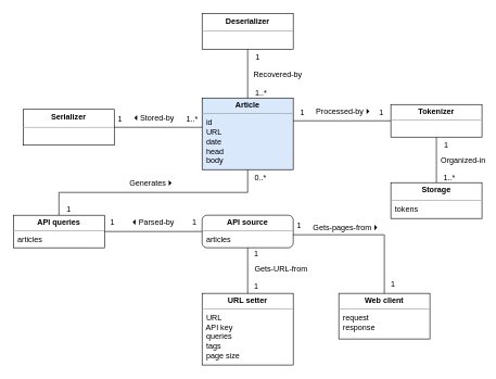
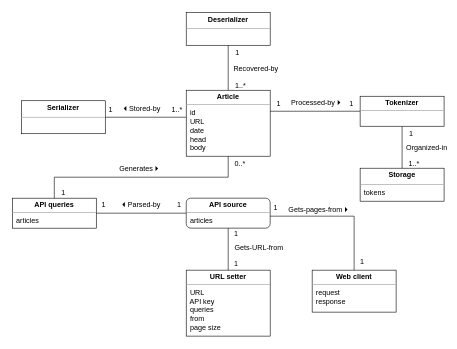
- <mxCell id="2" value="&lt;p style=&quot;margin: 4px 0px 0px; text-align: center; line-height: 120%;&quot;&gt;&lt;b&gt;Article&lt;/b&gt;&lt;/p&gt;&lt;hr size=&quot;1&quot;&gt;&amp;nbsp; id&lt;br&gt;&amp;nbsp; URL&lt;br&gt;&amp;nbsp; date&lt;br&gt;&amp;nbsp; head&lt;br&gt;&amp;nbsp; body" style="verticalAlign=top;align=left;overflow=fill;fontSize=12;fontFamily=Helvetica;html=1;whiteSpace=wrap;fillColor=#dae8fc;" parent="1" vertex="1"><mxGeometry x="310" y="150" width="140" height="110" as="geometry" /></mxCell>
+ <mxCell id="2" value="&lt;p style=&quot;margin: 4px 0px 0px; text-align: center; line-height: 120%;&quot;&gt;&lt;b&gt;Article&lt;/b&gt;&lt;/p&gt;&lt;hr size=&quot;1&quot;&gt;&amp;nbsp; id&lt;br&gt;&amp;nbsp; URL&lt;br&gt;&amp;nbsp; date&lt;br&gt;&amp;nbsp; head&lt;br&gt;&amp;nbsp; body" style="verticalAlign=top;align=left;overflow=fill;fontSize=12;fontFamily=Helvetica;html=1;whiteSpace=wrap;" parent="1" vertex="1"><mxGeometry x="310" y="150" width="140" height="110" as="geometry" /></mxCell>
- <mxCell id="28" value="&lt;p style=&quot;margin: 4px 0px 0px; text-align: center; line-height: 120%;&quot;&gt;&lt;b&gt;URL setter&lt;/b&gt;&lt;/p&gt;&lt;hr size=&quot;1&quot;&gt;&amp;nbsp; URL&lt;br&gt;&amp;nbsp; API key&lt;br&gt;&amp;nbsp; queries&lt;br&gt;&amp;nbsp; tags&lt;br&gt;&amp;nbsp; page size&lt;span style=&quot;white-space: pre;&quot;&gt;&#09;&lt;/span&gt;" style="verticalAlign=top;align=left;overflow=fill;fontSize=12;fontFamily=Helvetica;html=1;whiteSpace=wrap;" parent="1" vertex="1"><mxGeometry x="310" y="450" width="140" height="110" as="geometry" /></mxCell>
+ <mxCell id="28" value="&lt;p style=&quot;margin: 4px 0px 0px; text-align: center; line-height: 120%;&quot;&gt;&lt;b&gt;URL setter&lt;/b&gt;&lt;/p&gt;&lt;hr size=&quot;1&quot;&gt;&amp;nbsp; URL&lt;br&gt;&amp;nbsp; API key&lt;br&gt;&amp;nbsp; queries&lt;br&gt;&amp;nbsp; from&lt;br&gt;&amp;nbsp; page size&lt;span style=&quot;white-space: pre;&quot;&gt;&#09;&lt;/span&gt;" style="verticalAlign=top;align=left;overflow=fill;fontSize=12;fontFamily=Helvetica;html=1;whiteSpace=wrap;" parent="1" vertex="1"><mxGeometry x="310" y="450" width="140" height="110" as="geometry" /></mxCell>
